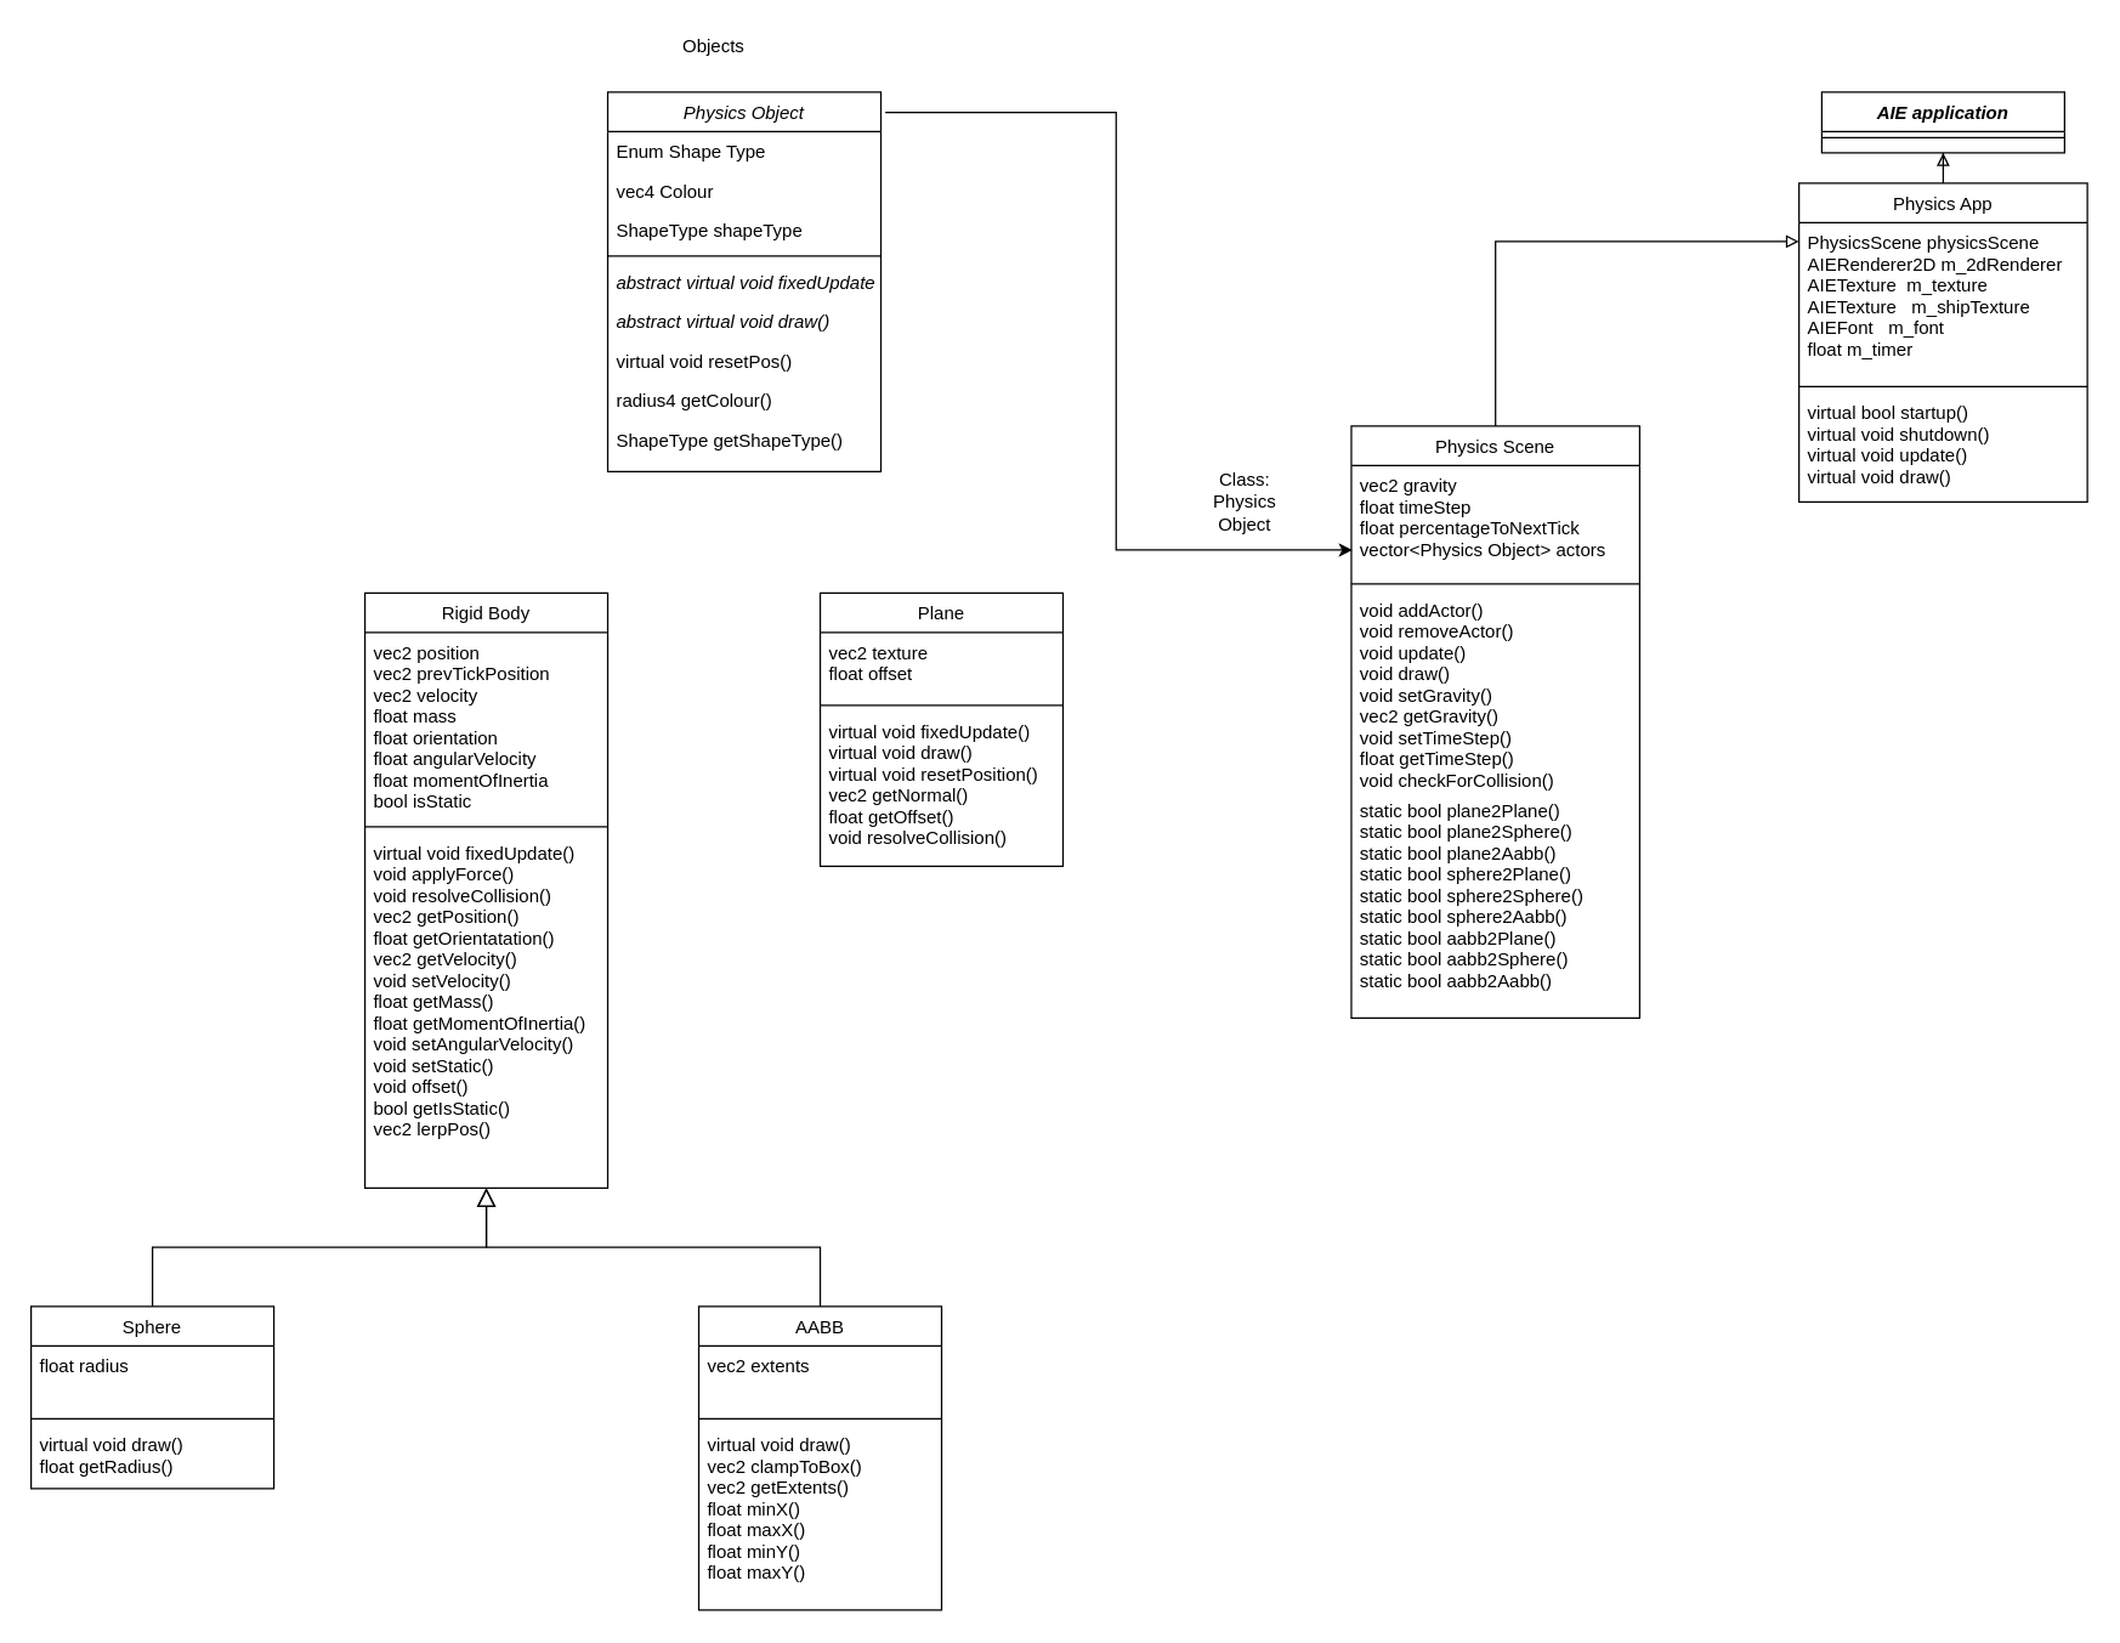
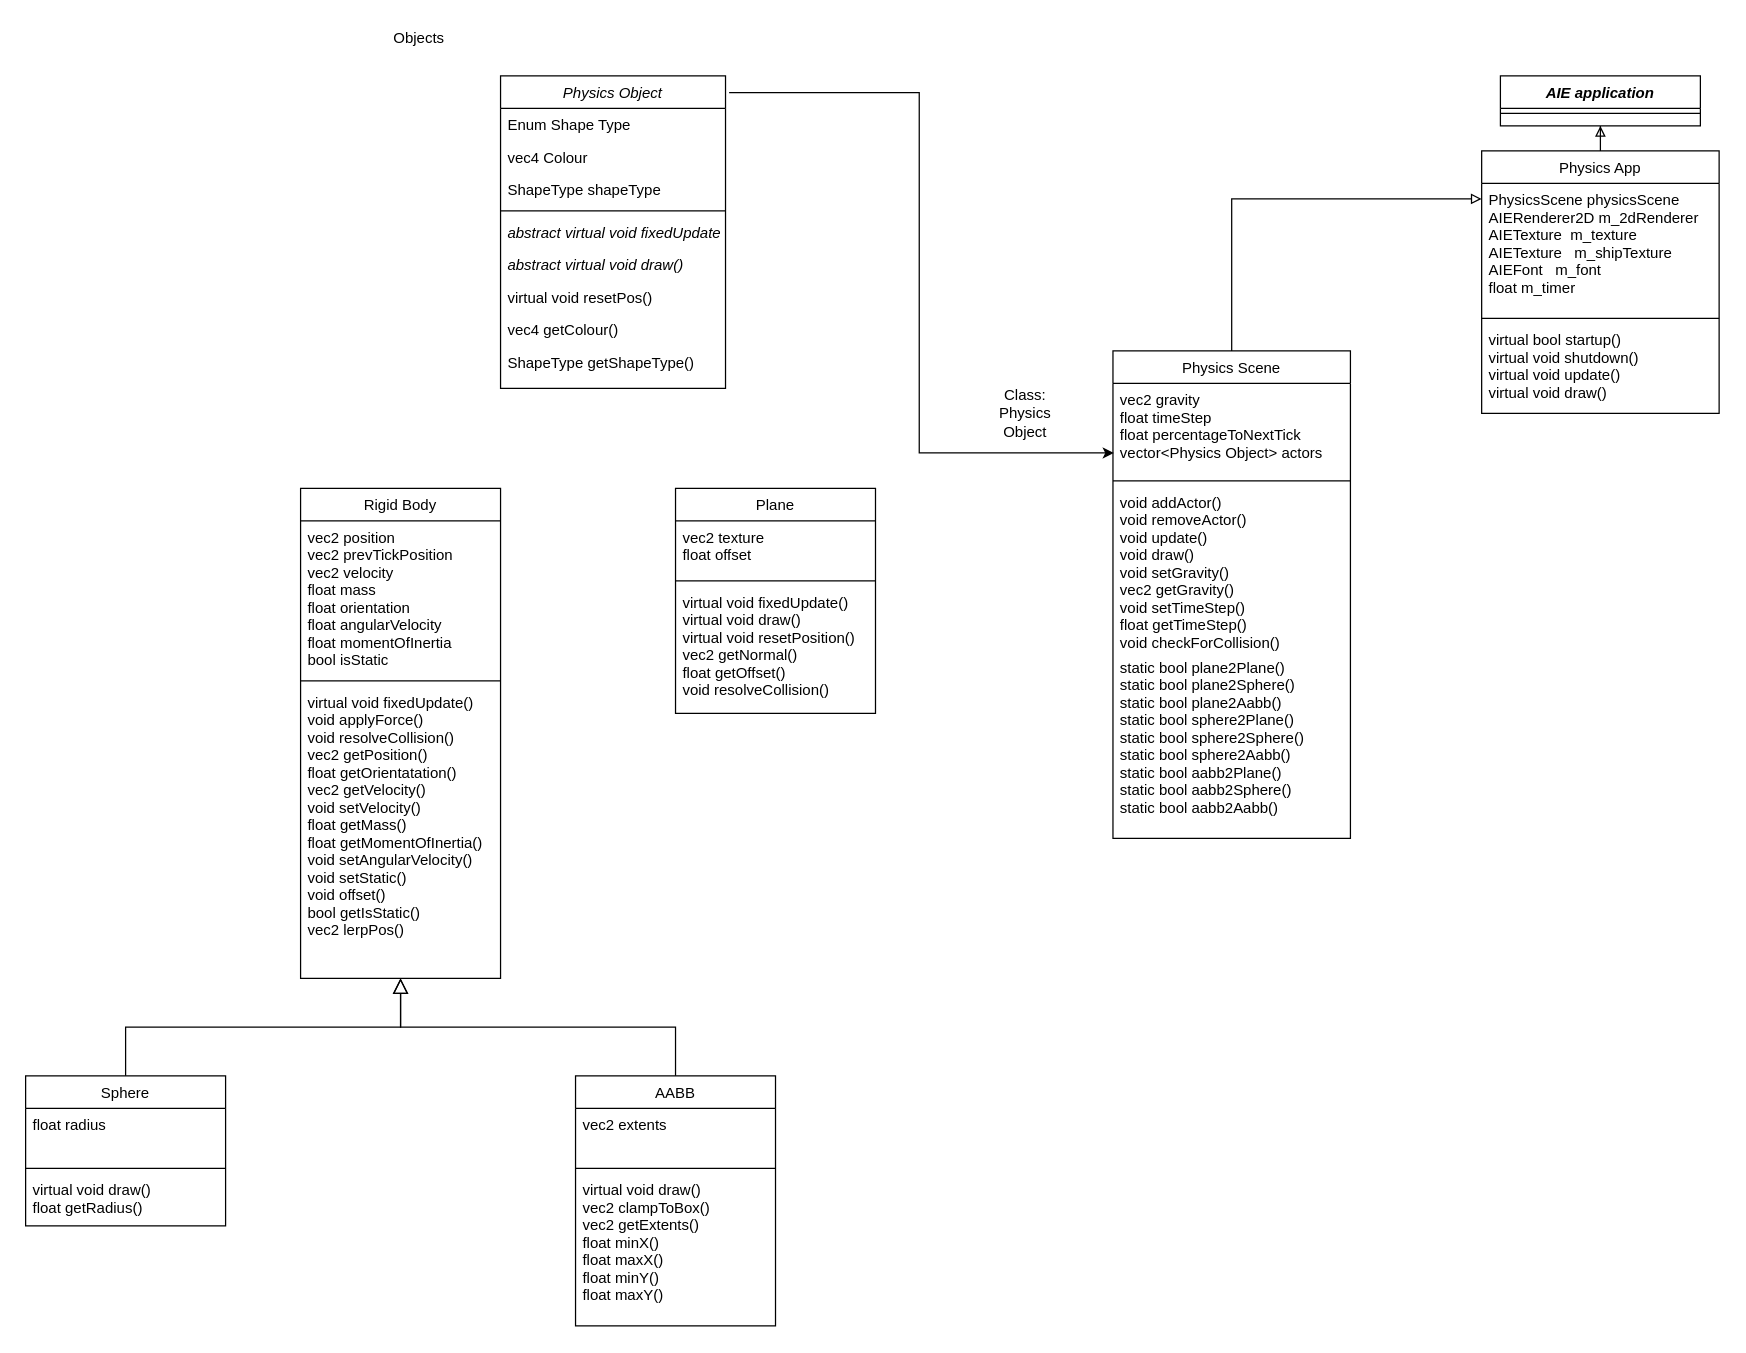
- <mxCell id="21" value="Objects" style="text;html=1;strokeColor=none;fillColor=none;align=center;verticalAlign=middle;whiteSpace=wrap;rounded=0;" parent="1" vertex="1"><mxGeometry x="450" width="40" height="20" as="geometry" y="20" /></mxCell>
+ <mxCell id="21" value="Objects" style="text;html=1;strokeColor=none;fillColor=none;align=center;verticalAlign=middle;whiteSpace=wrap;rounded=0;" parent="1" vertex="1"><mxGeometry x="315" y="20" width="40" height="20" as="geometry" /></mxCell>
- <mxCell id="11" value="radius4 getColour()&#10;" style="text;align=left;verticalAlign=top;spacingLeft=4;spacingRight=4;overflow=hidden;rotatable=0;points=[[0,0.5],[1,0.5]];portConstraint=eastwest;" parent="3" vertex="1"><mxGeometry y="190" width="180" height="26" as="geometry" /></mxCell>
+ <mxCell id="11" value="vec4 getColour()&#10;" style="text;align=left;verticalAlign=top;spacingLeft=4;spacingRight=4;overflow=hidden;rotatable=0;points=[[0,0.5],[1,0.5]];portConstraint=eastwest;" parent="3" vertex="1"><mxGeometry y="190" width="180" height="26" as="geometry" /></mxCell>
